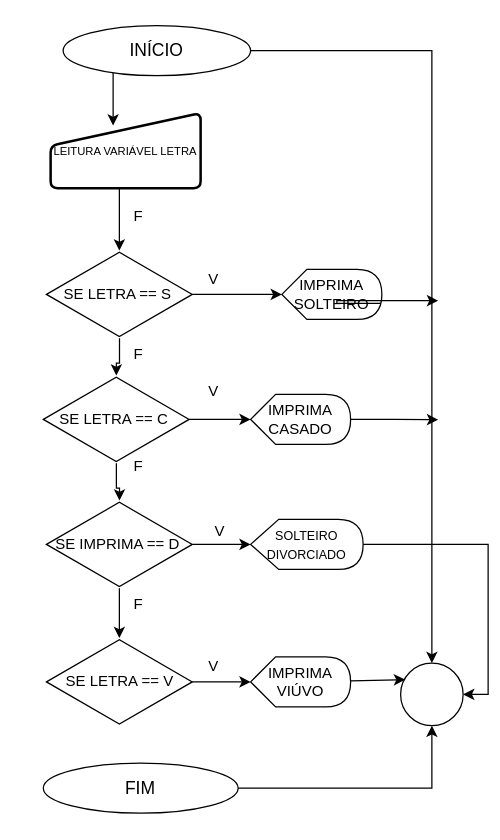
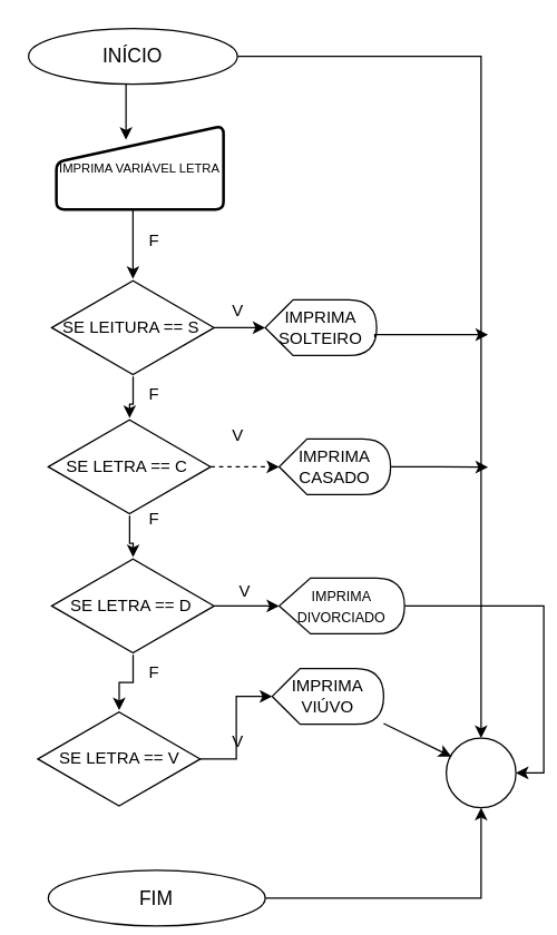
- <mxCell id="4" value="&lt;font style=&quot;font-size: 14px;&quot;&gt;INÍCIO&lt;/font&gt;" style="ellipse;whiteSpace=wrap;html=1;" parent="1" vertex="1"><mxGeometry x="50" y="20" width="150" height="40" as="geometry" /></mxCell>
+ <mxCell id="4" value="&lt;font style=&quot;font-size: 14px;&quot;&gt;INÍCIO&lt;/font&gt;" style="ellipse;whiteSpace=wrap;html=1;" parent="1" vertex="1"><mxGeometry x="20" y="20" width="150" height="40" as="geometry" /></mxCell>
- <mxCell id="8" value="&lt;font style=&quot;font-size: 9px;&quot;&gt;LEITURA VARIÁVEL LETRA&lt;/font&gt;" style="html=1;strokeWidth=2;shape=manualInput;whiteSpace=wrap;rounded=1;size=26;arcSize=11;" parent="1" vertex="1"><mxGeometry x="40" y="90" width="120" height="60" as="geometry" /></mxCell>
+ <mxCell id="8" value="&lt;font style=&quot;font-size: 9px;&quot;&gt;IMPRIMA VARIÁVEL LETRA&lt;/font&gt;" style="html=1;strokeWidth=2;shape=manualInput;whiteSpace=wrap;rounded=1;size=26;arcSize=11;" parent="1" vertex="1"><mxGeometry x="40" y="90" width="120" height="60" as="geometry" /></mxCell>
- <mxCell id="17" value="SE LETRA == S&amp;nbsp;" style="html=1;whiteSpace=wrap;aspect=fixed;shape=isoRectangle;" parent="1" vertex="1"><mxGeometry x="36.66" y="200" width="116.67" height="70" as="geometry" /></mxCell>
+ <mxCell id="17" value="SE LEITURA == S&amp;nbsp;" style="html=1;whiteSpace=wrap;aspect=fixed;shape=isoRectangle;" parent="1" vertex="1"><mxGeometry x="36.66" y="200" width="116.67" height="70" as="geometry" /></mxCell>
- <mxCell id="20" value="IMPRIMA SOLTEIRO" style="shape=display;whiteSpace=wrap;html=1;" parent="1" vertex="1"><mxGeometry x="225" y="215" width="80" height="40" as="geometry" /></mxCell>
+ <mxCell id="20" value="IMPRIMA SOLTEIRO" style="shape=display;whiteSpace=wrap;html=1;" parent="1" vertex="1"><mxGeometry x="190" y="215" width="80" height="40" as="geometry" /></mxCell>
- <mxCell id="13" value="" style="edgeStyle=orthogonalEdgeStyle;rounded=0;orthogonalLoop=1;jettySize=auto;html=1;" parent="1" source="14" target="22" edge="1"><mxGeometry relative="1" as="geometry" /></mxCell>
+ <mxCell id="13" value="" style="edgeStyle=orthogonalEdgeStyle;rounded=0;orthogonalLoop=1;jettySize=auto;html=1;dashed=1;" parent="1" source="14" target="22" edge="1"><mxGeometry relative="1" as="geometry" /></mxCell>
- <mxCell id="11" value="SE IMPRIMA == D&amp;nbsp;" style="html=1;whiteSpace=wrap;aspect=fixed;shape=isoRectangle;" parent="1" vertex="1"><mxGeometry x="36.66" y="400" width="116.67" height="70" as="geometry" /></mxCell>
+ <mxCell id="11" value="SE LETRA == D&amp;nbsp;" style="html=1;whiteSpace=wrap;aspect=fixed;shape=isoRectangle;" parent="1" vertex="1"><mxGeometry x="36.66" y="400" width="116.67" height="70" as="geometry" /></mxCell>
- <mxCell id="24" value="&lt;font style=&quot;font-size: 10px;&quot;&gt;SOLTEIRO DIVORCIADO&lt;/font&gt;" style="shape=display;whiteSpace=wrap;html=1;" parent="1" vertex="1"><mxGeometry x="200" y="415" width="90" height="40" as="geometry" /></mxCell>
+ <mxCell id="24" value="&lt;font style=&quot;font-size: 10px;&quot;&gt;IMPRIMA DIVORCIADO&lt;/font&gt;" style="shape=display;whiteSpace=wrap;html=1;" parent="1" vertex="1"><mxGeometry x="200" y="415" width="90" height="40" as="geometry" /></mxCell>
- <mxCell id="19" value="SE LETRA == V" style="html=1;whiteSpace=wrap;aspect=fixed;shape=isoRectangle;" parent="1" vertex="1"><mxGeometry x="36.66" y="510" width="116.67" height="70" as="geometry" /></mxCell>
+ <mxCell id="19" value="SE LETRA == V" style="html=1;whiteSpace=wrap;aspect=fixed;shape=isoRectangle;" parent="1" vertex="1"><mxGeometry x="26.66" y="510" width="116.67" height="70" as="geometry" /></mxCell>
- <mxCell id="26" value="IMPRIMA VIÚVO" style="shape=display;whiteSpace=wrap;html=1;" parent="1" vertex="1"><mxGeometry x="200" y="525" width="80" height="40" as="geometry" /></mxCell>
+ <mxCell id="26" value="IMPRIMA VIÚVO" style="shape=display;whiteSpace=wrap;html=1;" parent="1" vertex="1"><mxGeometry x="195" y="480" width="80" height="40" as="geometry" /></mxCell>
- <mxCell id="6" value="&lt;font style=&quot;font-size: 14px;&quot;&gt;FIM&lt;/font&gt;" style="ellipse;whiteSpace=wrap;html=1;" parent="1" vertex="1"><mxGeometry x="34.16" y="610" width="155.84" height="40" as="geometry" /></mxCell>
+ <mxCell id="6" value="&lt;font style=&quot;font-size: 14px;&quot;&gt;FIM&lt;/font&gt;" style="ellipse;whiteSpace=wrap;html=1;" parent="1" vertex="1"><mxGeometry x="34.16" y="625" width="155.84" height="40" as="geometry" /></mxCell>
